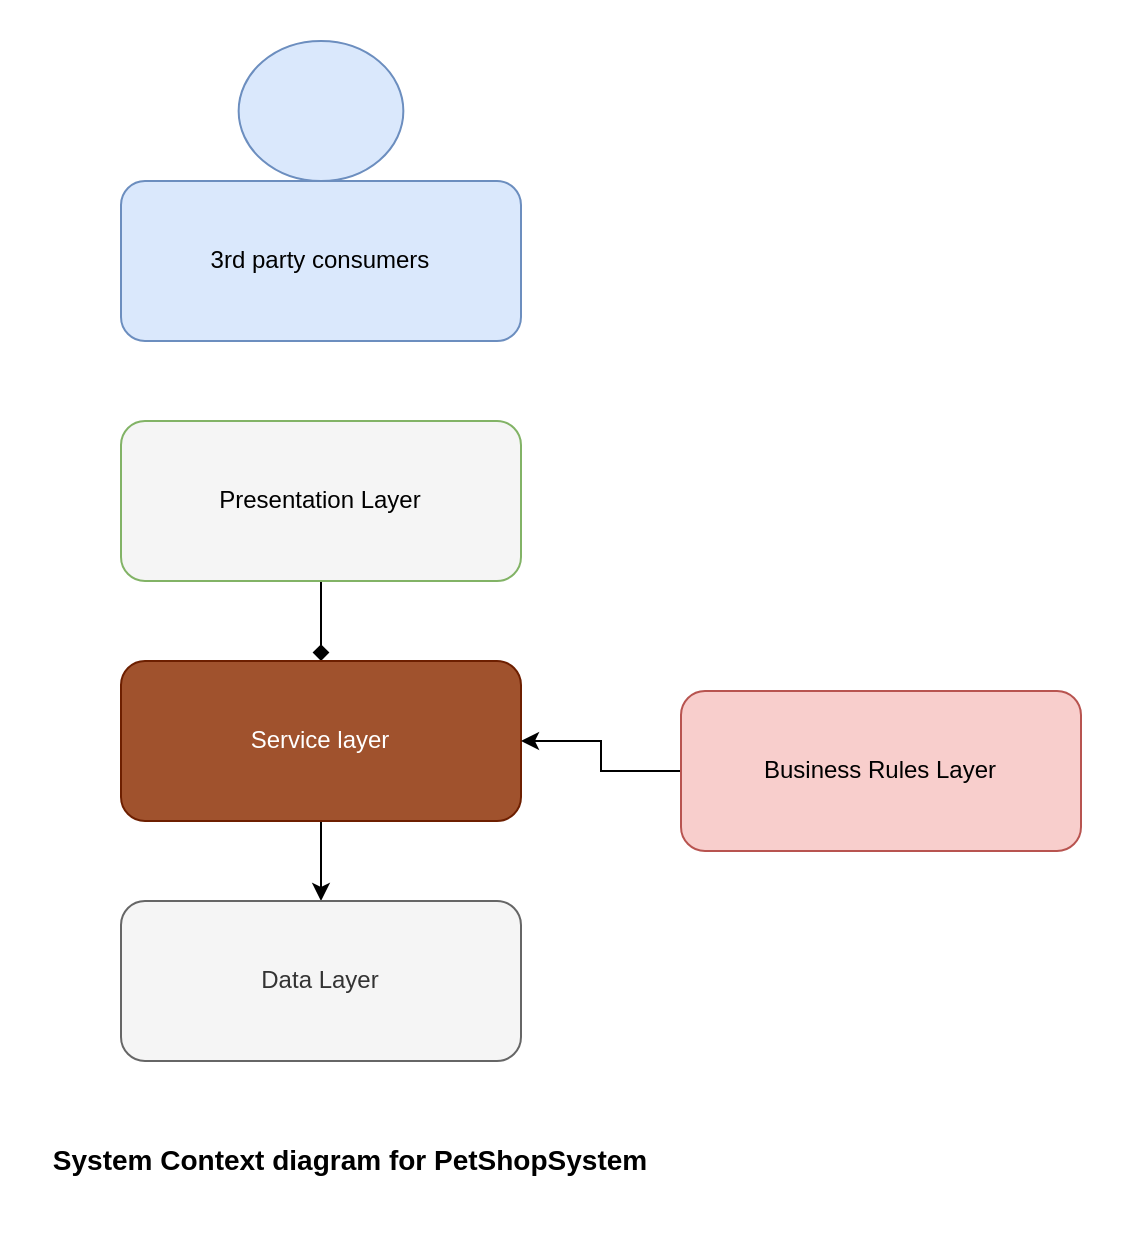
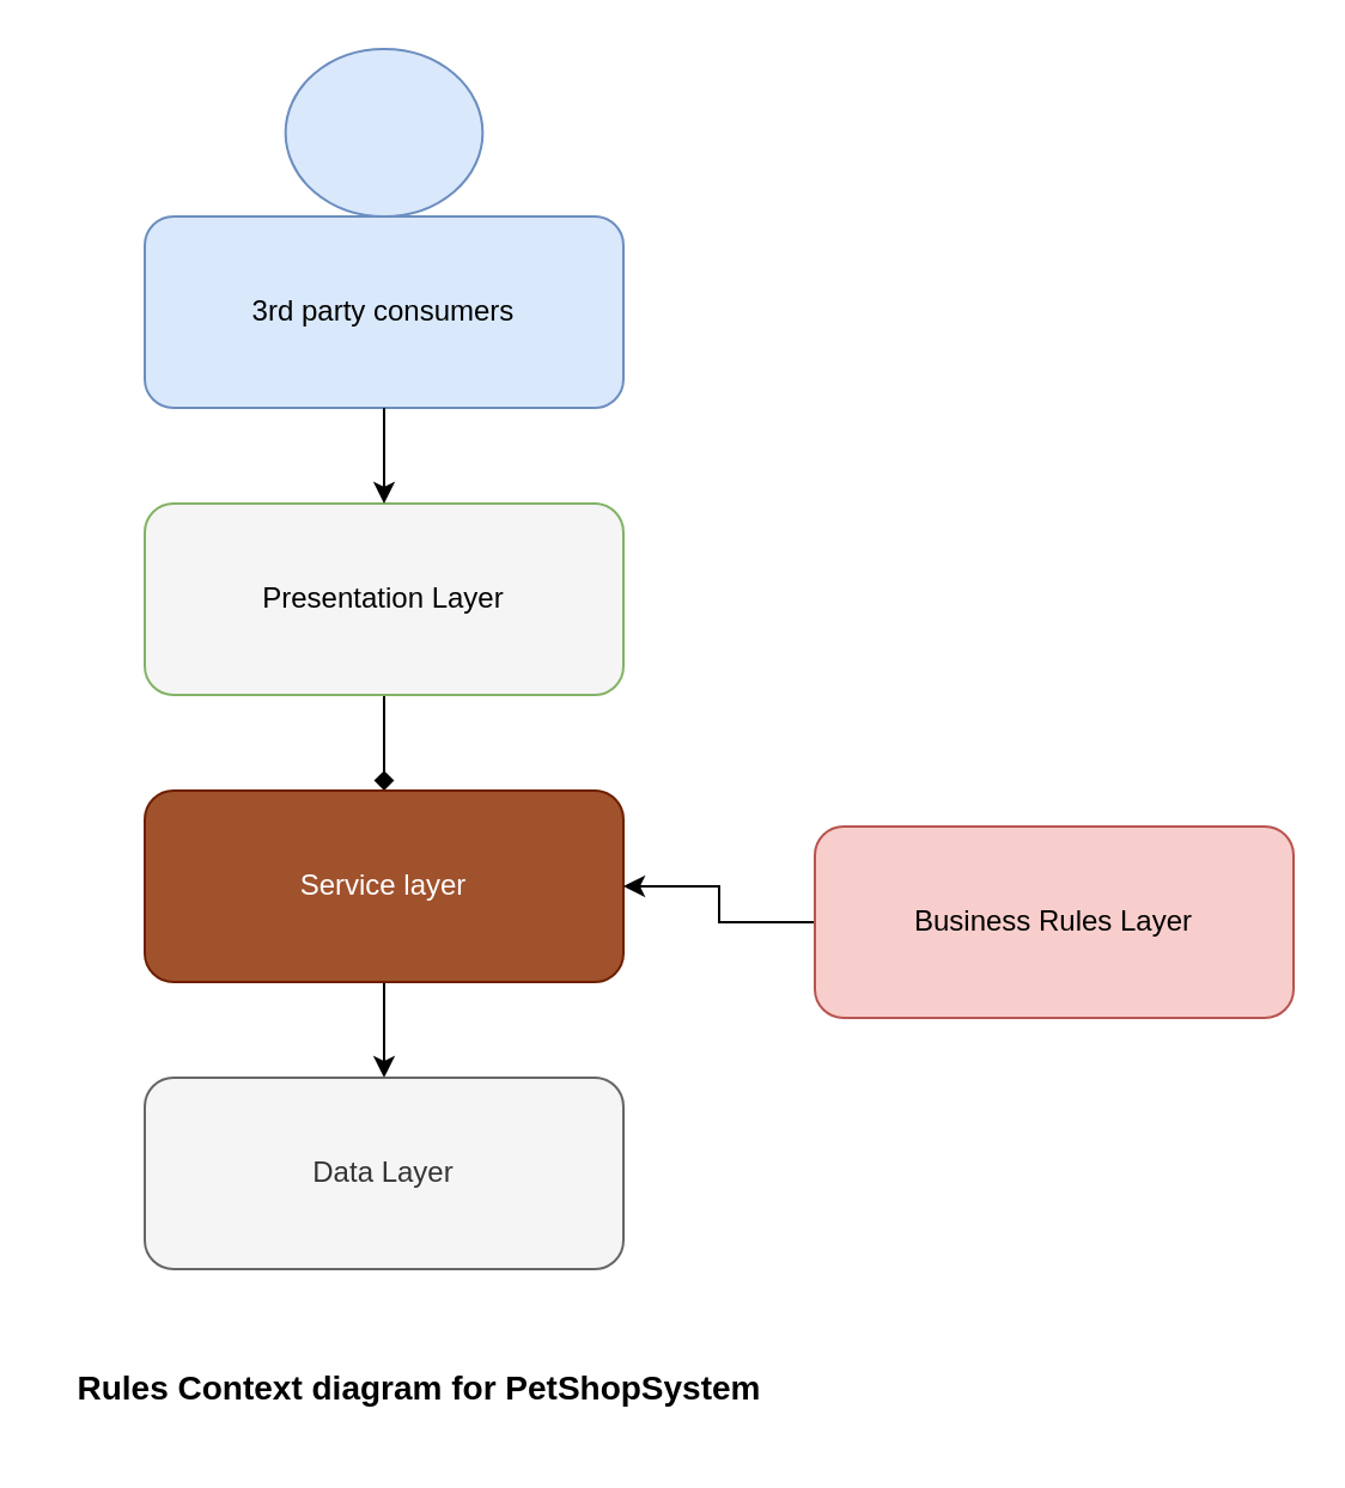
+ <mxCell id="9" value="" style="edgeStyle=orthogonalEdgeStyle;rounded=0;orthogonalLoop=1;jettySize=auto;html=1;" parent="1" source="4" target="6" edge="1"><mxGeometry relative="1" as="geometry" /></mxCell>
- <mxCell id="13" value="&lt;font size=&quot;1&quot;&gt;&lt;b style=&quot;font-size: 14px&quot;&gt;System Context diagram for PetShopSystem&lt;/b&gt;&lt;/font&gt;" style="text;html=1;strokeColor=none;fillColor=none;align=center;verticalAlign=middle;whiteSpace=wrap;rounded=0;dashed=1;labelBackgroundColor=#FFFFFF;fontSize=12;fontColor=#000000;" parent="1" vertex="1"><mxGeometry x="20" y="560" width="310" height="40" as="geometry" /></mxCell>
+ <mxCell id="13" value="&lt;font size=&quot;1&quot;&gt;&lt;b style=&quot;font-size: 14px&quot;&gt;Rules Context diagram for PetShopSystem&lt;/b&gt;&lt;/font&gt;" style="text;html=1;strokeColor=none;fillColor=none;align=center;verticalAlign=middle;whiteSpace=wrap;rounded=0;dashed=1;labelBackgroundColor=#FFFFFF;fontSize=12;fontColor=#000000;" parent="1" vertex="1"><mxGeometry x="20" y="560" width="310" height="40" as="geometry" /></mxCell>
